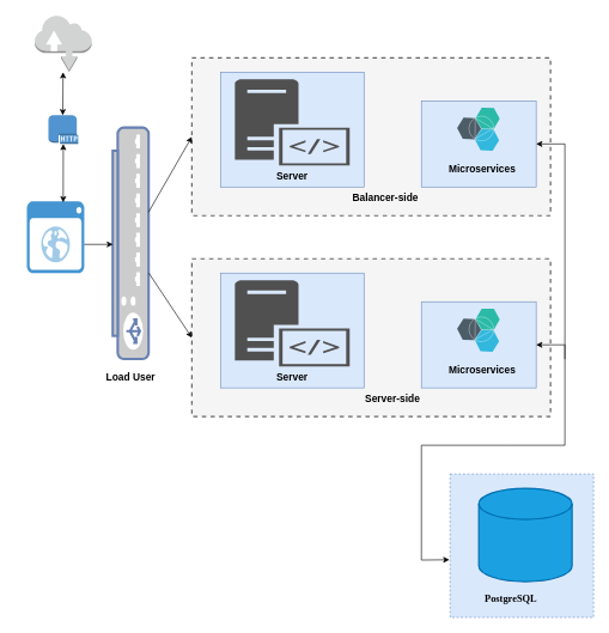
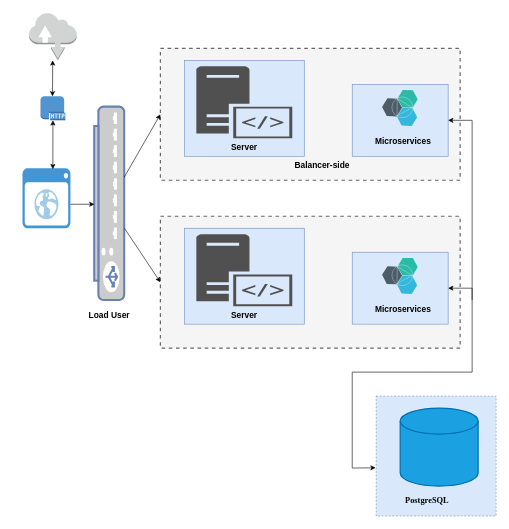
- <mxCell id="24" value="&lt;span style=&quot;font-size: 14px;&quot;&gt;&lt;b&gt;Server-side&lt;/b&gt;&lt;/span&gt;" style="text;html=1;strokeColor=none;fillColor=none;align=center;verticalAlign=middle;whiteSpace=wrap;rounded=0;" vertex="1" parent="1"><mxGeometry x="497" y="540" width="100" height="30" as="geometry" /></mxCell>
